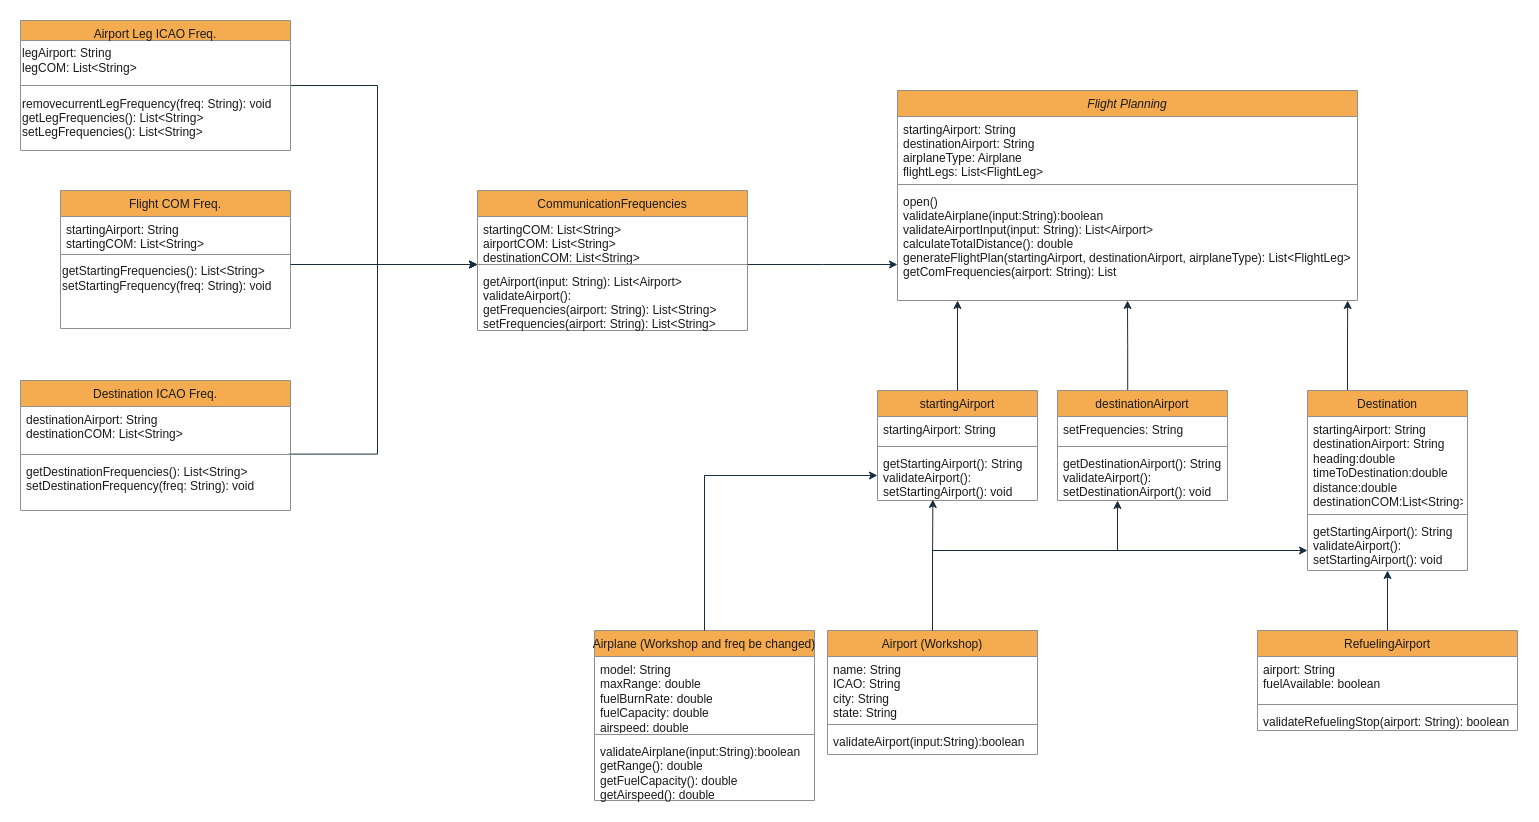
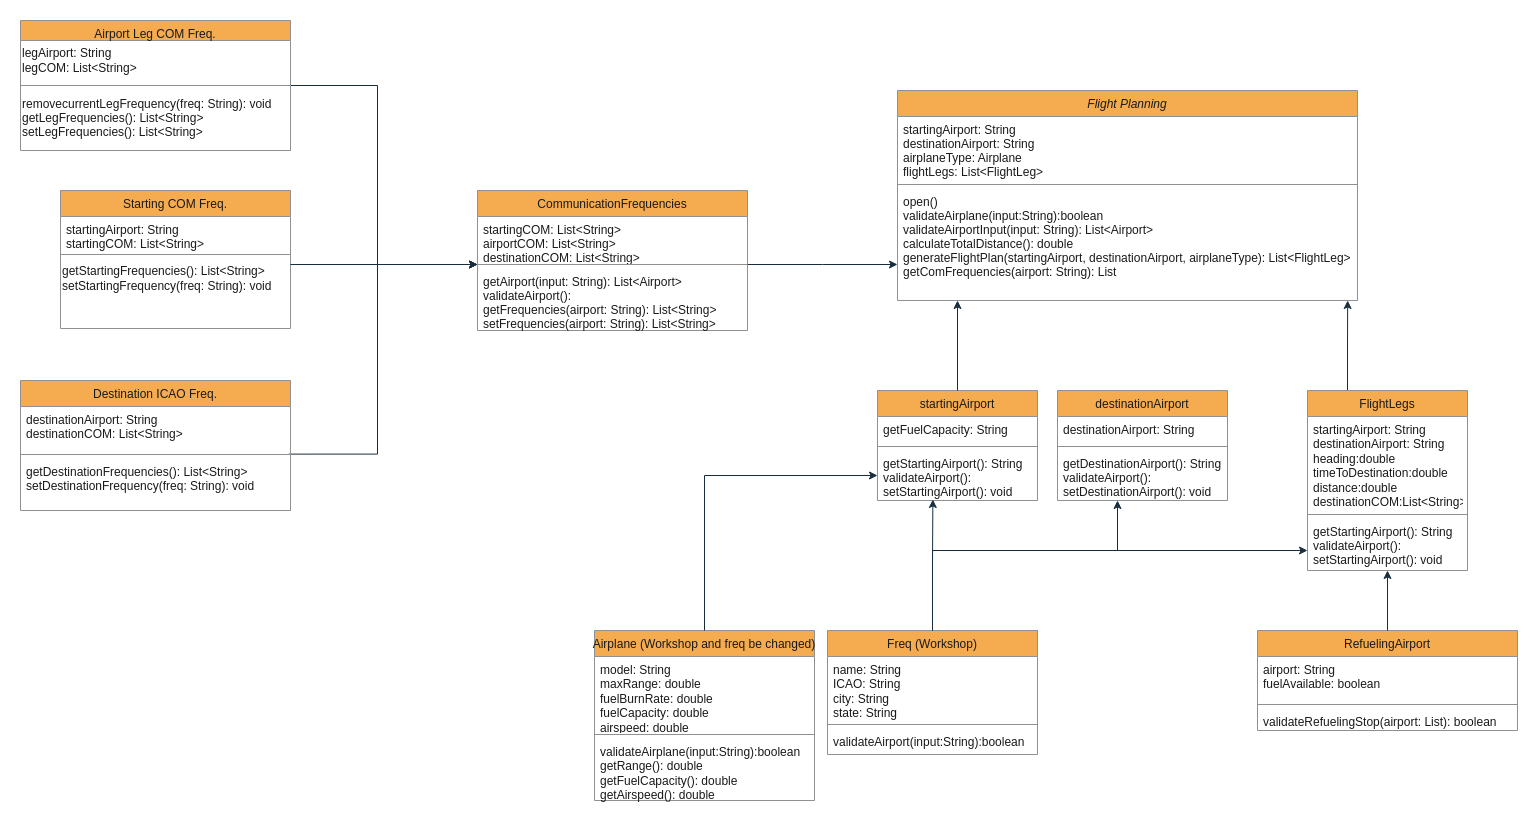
- <mxCell id="30" value="Airport Leg ICAO Freq." style="swimlane;fontStyle=0;align=center;verticalAlign=top;childLayout=stackLayout;horizontal=1;startSize=20;horizontalStack=0;resizeParent=1;resizeLast=0;collapsible=1;marginBottom=0;rounded=0;shadow=0;strokeWidth=1;labelBackgroundColor=none;fillColor=#F5AB50;strokeColor=#909090;fontColor=#1A1A1A;" parent="1" vertex="1"><mxGeometry x="20" y="20" width="270" height="130" as="geometry"><mxRectangle x="340" y="380" width="170" height="26" as="alternateBounds" /></mxGeometry></mxCell>
+ <mxCell id="30" value="Airport Leg COM Freq." style="swimlane;fontStyle=0;align=center;verticalAlign=top;childLayout=stackLayout;horizontal=1;startSize=20;horizontalStack=0;resizeParent=1;resizeLast=0;collapsible=1;marginBottom=0;rounded=0;shadow=0;strokeWidth=1;labelBackgroundColor=none;fillColor=#F5AB50;strokeColor=#909090;fontColor=#1A1A1A;" parent="1" vertex="1"><mxGeometry x="20" y="20" width="270" height="130" as="geometry"><mxRectangle x="340" y="380" width="170" height="26" as="alternateBounds" /></mxGeometry></mxCell>
- <mxCell id="10" value="Flight COM Freq." style="swimlane;fontStyle=0;align=center;verticalAlign=top;childLayout=stackLayout;horizontal=1;startSize=26;horizontalStack=0;resizeParent=1;resizeLast=0;collapsible=1;marginBottom=0;rounded=0;shadow=0;strokeWidth=1;labelBackgroundColor=none;fillColor=#F5AB50;strokeColor=#909090;fontColor=#1A1A1A;" parent="1" vertex="1"><mxGeometry x="60" y="190" width="230" height="138" as="geometry"><mxRectangle x="340" y="380" width="170" height="26" as="alternateBounds" /></mxGeometry></mxCell>
+ <mxCell id="10" value="Starting COM Freq." style="swimlane;fontStyle=0;align=center;verticalAlign=top;childLayout=stackLayout;horizontal=1;startSize=26;horizontalStack=0;resizeParent=1;resizeLast=0;collapsible=1;marginBottom=0;rounded=0;shadow=0;strokeWidth=1;labelBackgroundColor=none;fillColor=#F5AB50;strokeColor=#909090;fontColor=#1A1A1A;" parent="1" vertex="1"><mxGeometry x="60" y="190" width="230" height="138" as="geometry"><mxRectangle x="340" y="380" width="170" height="26" as="alternateBounds" /></mxGeometry></mxCell>
- <mxCell id="14" style="edgeStyle=orthogonalEdgeStyle;rounded=0;orthogonalLoop=1;jettySize=auto;html=1;entryX=0.5;entryY=1;entryDx=0;entryDy=0;labelBackgroundColor=none;strokeColor=#182E3E;fontColor=default;exitX=0.413;exitY=0.006;exitDx=0;exitDy=0;exitPerimeter=0;" edge="1" parent="1" source="15" target="2"><mxGeometry relative="1" as="geometry" /></mxCell>
- <mxCell id="35" value="Destination" style="swimlane;fontStyle=0;align=center;verticalAlign=top;childLayout=stackLayout;horizontal=1;startSize=26;horizontalStack=0;resizeParent=1;resizeLast=0;collapsible=1;marginBottom=0;rounded=0;shadow=0;strokeWidth=1;labelBackgroundColor=none;fillColor=#F5AB50;strokeColor=#909090;fontColor=#1A1A1A;" parent="1" vertex="1"><mxGeometry x="1307" y="390" width="160" height="180" as="geometry"><mxRectangle x="130" y="380" width="160" height="26" as="alternateBounds" /></mxGeometry></mxCell>
+ <mxCell id="35" value="FlightLegs" style="swimlane;fontStyle=0;align=center;verticalAlign=top;childLayout=stackLayout;horizontal=1;startSize=26;horizontalStack=0;resizeParent=1;resizeLast=0;collapsible=1;marginBottom=0;rounded=0;shadow=0;strokeWidth=1;labelBackgroundColor=none;fillColor=#F5AB50;strokeColor=#909090;fontColor=#1A1A1A;" parent="1" vertex="1"><mxGeometry x="1307" y="390" width="160" height="180" as="geometry"><mxRectangle x="130" y="380" width="160" height="26" as="alternateBounds" /></mxGeometry></mxCell>
- <mxCell id="7" value="startingAirport: String" style="text;align=left;verticalAlign=top;spacingLeft=4;spacingRight=4;overflow=hidden;rotatable=0;points=[[0,0.5],[1,0.5]];portConstraint=eastwest;labelBackgroundColor=none;fontColor=#1A1A1A;" parent="6" vertex="1"><mxGeometry y="26" width="160" height="26" as="geometry" /></mxCell>
+ <mxCell id="7" value="getFuelCapacity: String" style="text;align=left;verticalAlign=top;spacingLeft=4;spacingRight=4;overflow=hidden;rotatable=0;points=[[0,0.5],[1,0.5]];portConstraint=eastwest;labelBackgroundColor=none;fontColor=#1A1A1A;" parent="6" vertex="1"><mxGeometry y="26" width="160" height="26" as="geometry" /></mxCell>
- <mxCell id="16" value="setFrequencies: String" style="text;align=left;verticalAlign=top;spacingLeft=4;spacingRight=4;overflow=hidden;rotatable=0;points=[[0,0.5],[1,0.5]];portConstraint=eastwest;rounded=0;shadow=0;html=0;labelBackgroundColor=none;fontColor=#1A1A1A;" parent="15" vertex="1"><mxGeometry y="26" width="170" height="26" as="geometry" /></mxCell>
+ <mxCell id="16" value="destinationAirport: String" style="text;align=left;verticalAlign=top;spacingLeft=4;spacingRight=4;overflow=hidden;rotatable=0;points=[[0,0.5],[1,0.5]];portConstraint=eastwest;rounded=0;shadow=0;html=0;labelBackgroundColor=none;fontColor=#1A1A1A;" parent="15" vertex="1"><mxGeometry y="26" width="170" height="26" as="geometry" /></mxCell>
- <mxCell id="44" value="Airport (Workshop)" style="swimlane;fontStyle=0;align=center;verticalAlign=top;childLayout=stackLayout;horizontal=1;startSize=26;horizontalStack=0;resizeParent=1;resizeLast=0;collapsible=1;marginBottom=0;rounded=0;shadow=0;strokeWidth=1;labelBackgroundColor=none;fillColor=#F5AB50;strokeColor=#909090;fontColor=#1A1A1A;" parent="1" vertex="1"><mxGeometry x="827" y="630" width="210" height="124" as="geometry"><mxRectangle x="-290" y="-200" width="160" height="26" as="alternateBounds" /></mxGeometry></mxCell>
+ <mxCell id="44" value="Freq (Workshop)" style="swimlane;fontStyle=0;align=center;verticalAlign=top;childLayout=stackLayout;horizontal=1;startSize=26;horizontalStack=0;resizeParent=1;resizeLast=0;collapsible=1;marginBottom=0;rounded=0;shadow=0;strokeWidth=1;labelBackgroundColor=none;fillColor=#F5AB50;strokeColor=#909090;fontColor=#1A1A1A;" parent="1" vertex="1"><mxGeometry x="827" y="630" width="210" height="124" as="geometry"><mxRectangle x="-290" y="-200" width="160" height="26" as="alternateBounds" /></mxGeometry></mxCell>
- <mxCell id="51" value="validateRefuelingStop(airport: String): boolean" style="text;align=left;verticalAlign=top;spacingLeft=4;spacingRight=4;overflow=hidden;rotatable=0;points=[[0,0.5],[1,0.5]];portConstraint=eastwest;labelBackgroundColor=none;fontColor=#1A1A1A;" parent="48" vertex="1"><mxGeometry y="78" width="260" height="22" as="geometry" /></mxCell>
+ <mxCell id="51" value="validateRefuelingStop(airport: List): boolean" style="text;align=left;verticalAlign=top;spacingLeft=4;spacingRight=4;overflow=hidden;rotatable=0;points=[[0,0.5],[1,0.5]];portConstraint=eastwest;labelBackgroundColor=none;fontColor=#1A1A1A;" parent="48" vertex="1"><mxGeometry y="78" width="260" height="22" as="geometry" /></mxCell>
